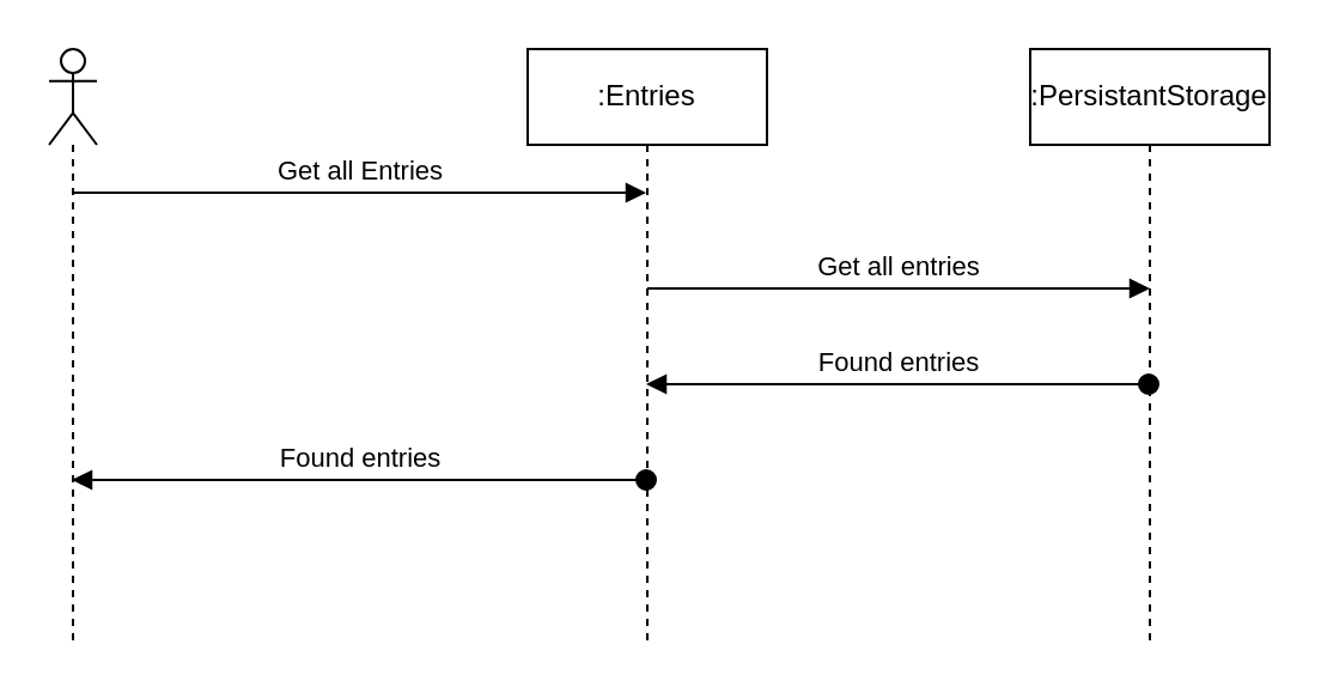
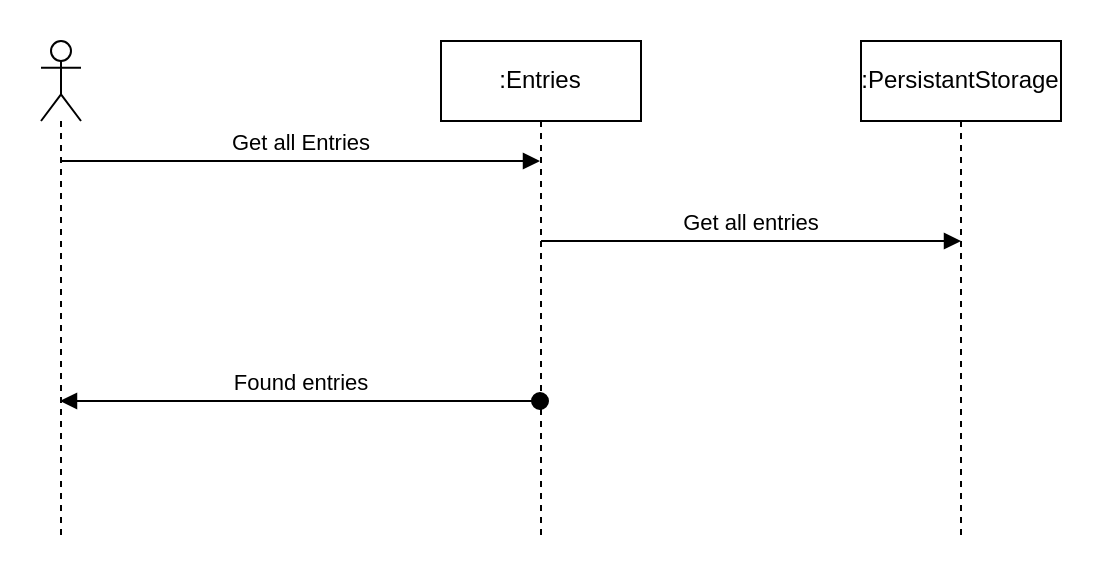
- <mxCell id="8" value="Found entries" style="html=1;verticalAlign=bottom;startArrow=oval;startFill=1;endArrow=block;startSize=8;" edge="1" parent="1" source="6" target="2"><mxGeometry width="60" relative="1" as="geometry"><mxPoint x="450" y="230" as="sourcePoint" /><mxPoint x="300" y="230" as="targetPoint" /><Array as="points"><mxPoint x="360" y="160" /><mxPoint x="300" y="160" /></Array></mxGeometry></mxCell>
